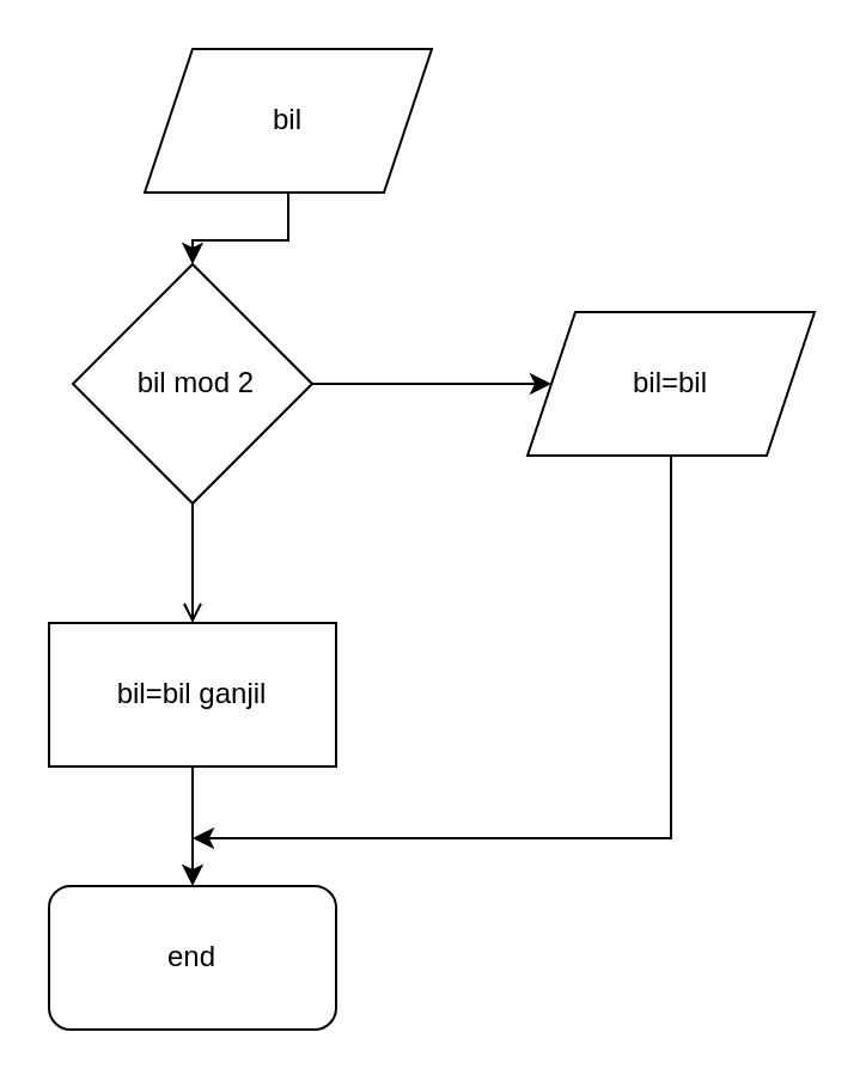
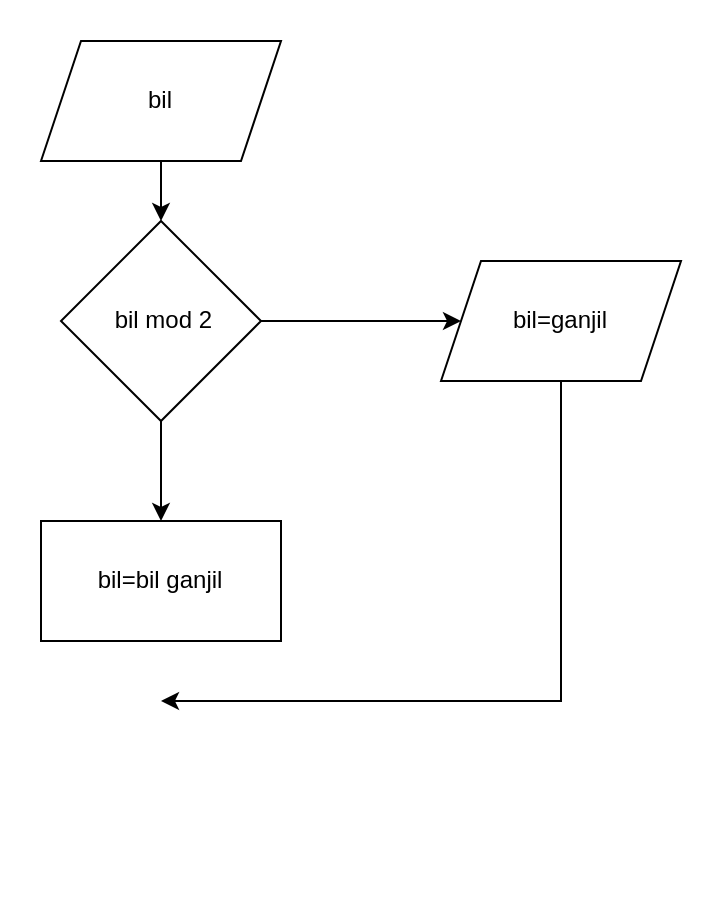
- <mxCell id="3" value="bil" style="shape=parallelogram;perimeter=parallelogramPerimeter;whiteSpace=wrap;html=1;fixedSize=1;" vertex="1" parent="1"><mxGeometry x="60" y="20" width="120" height="60" as="geometry" /></mxCell>
+ <mxCell id="3" value="bil" style="shape=parallelogram;perimeter=parallelogramPerimeter;whiteSpace=wrap;html=1;fixedSize=1;" vertex="1" parent="1"><mxGeometry x="20" y="20" width="120" height="60" as="geometry" /></mxCell>
- <mxCell id="7" value="bil=bil" style="shape=parallelogram;perimeter=parallelogramPerimeter;whiteSpace=wrap;html=1;fixedSize=1;" vertex="1" parent="1"><mxGeometry x="220" y="130" width="120" height="60" as="geometry" /></mxCell>
+ <mxCell id="7" value="bil=ganjil" style="shape=parallelogram;perimeter=parallelogramPerimeter;whiteSpace=wrap;html=1;fixedSize=1;" vertex="1" parent="1"><mxGeometry x="220" y="130" width="120" height="60" as="geometry" /></mxCell>
- <mxCell id="4" style="edgeStyle=orthogonalEdgeStyle;rounded=0;orthogonalLoop=1;jettySize=auto;html=1;exitX=0.5;exitY=1;exitDx=0;exitDy=0;entryX=0.5;entryY=0;entryDx=0;entryDy=0;endArrow=open;" edge="1" parent="1" source="5" target="9"><mxGeometry relative="1" as="geometry" /></mxCell>
+ <mxCell id="4" style="edgeStyle=orthogonalEdgeStyle;rounded=0;orthogonalLoop=1;jettySize=auto;html=1;exitX=0.5;exitY=1;exitDx=0;exitDy=0;entryX=0.5;entryY=0;entryDx=0;entryDy=0;" edge="1" parent="1" source="5" target="9"><mxGeometry relative="1" as="geometry" /></mxCell>
- <mxCell id="8" style="edgeStyle=orthogonalEdgeStyle;rounded=0;orthogonalLoop=1;jettySize=auto;html=1;exitX=0.5;exitY=1;exitDx=0;exitDy=0;entryX=0.5;entryY=0;entryDx=0;entryDy=0;" edge="1" parent="1" source="9" target="10"><mxGeometry relative="1" as="geometry" /></mxCell>
- <mxCell id="10" value="end" style="rounded=1;whiteSpace=wrap;html=1;" vertex="1" parent="1"><mxGeometry x="20" y="370" width="120" height="60" as="geometry" /></mxCell>
